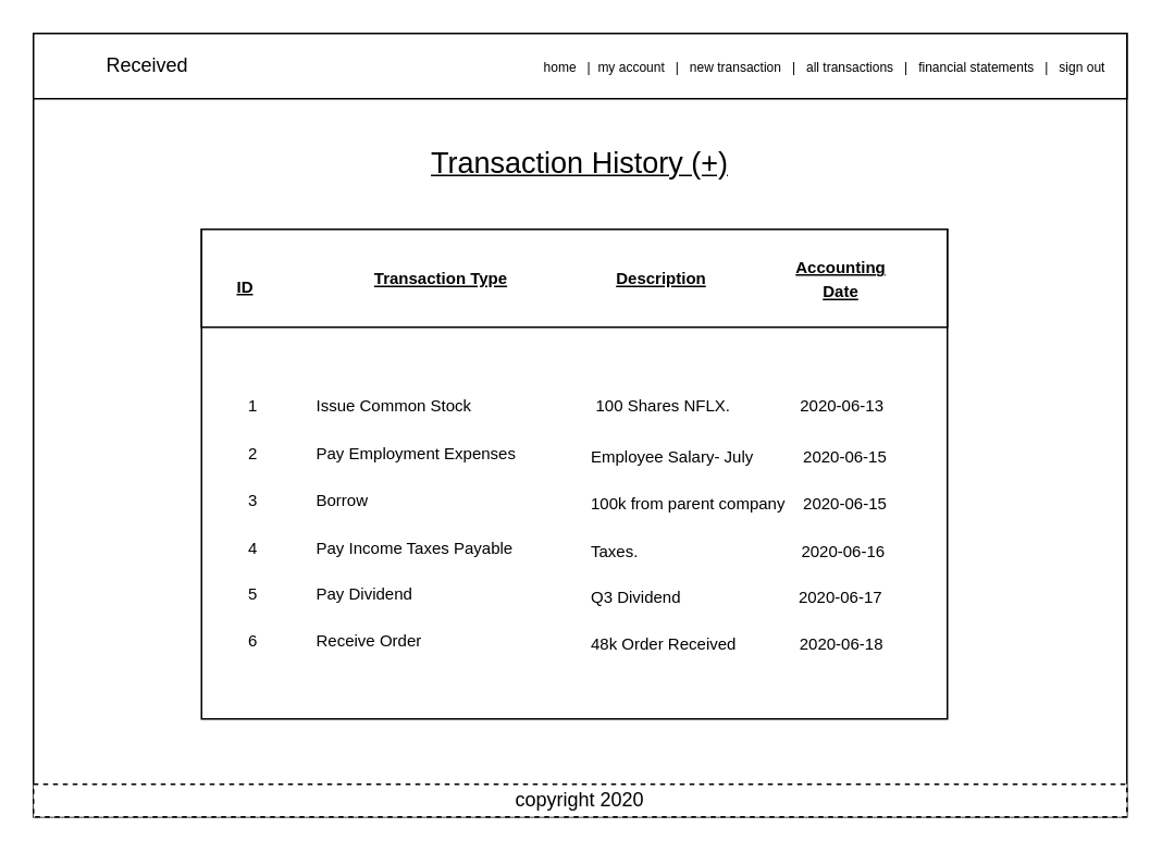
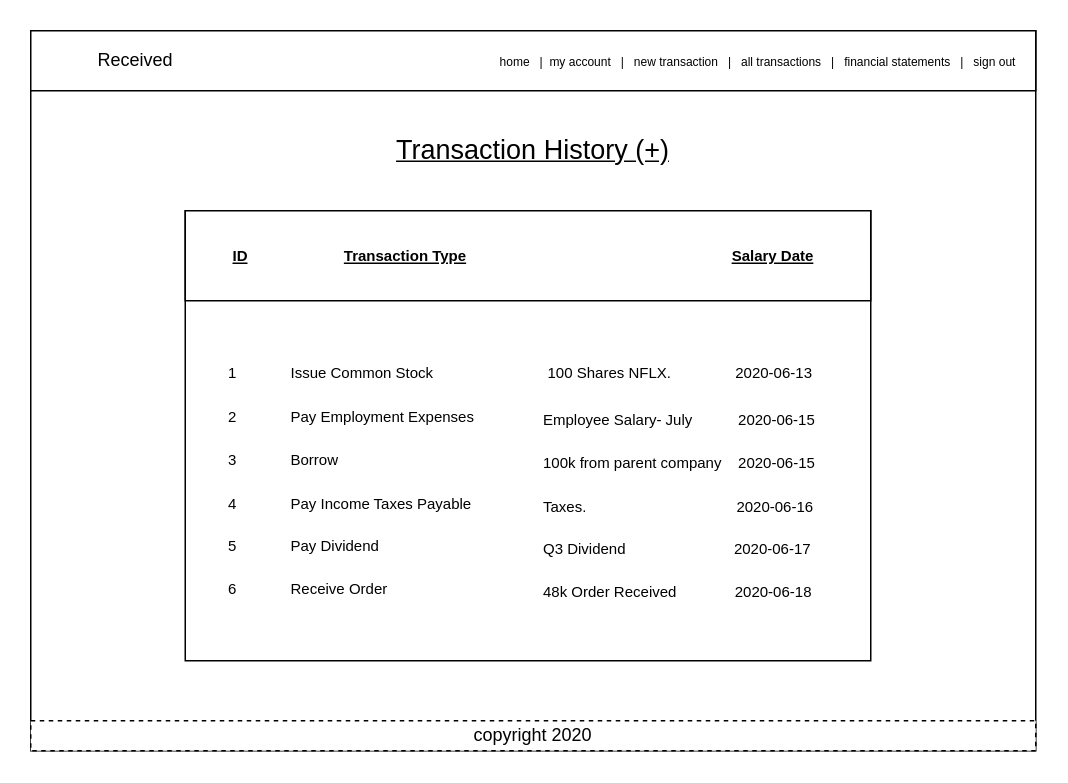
- <mxCell id="12" value="&lt;b&gt;&lt;u&gt;&lt;font style=&quot;font-size: 10px&quot;&gt;Description&lt;/font&gt;&lt;/u&gt;&lt;/b&gt;" style="text;html=1;strokeColor=none;fillColor=none;align=center;verticalAlign=middle;whiteSpace=wrap;rounded=0;" vertex="1" parent="1"><mxGeometry x="360" y="160" width="90" height="20" as="geometry" /></mxCell>
- <mxCell id="13" value="&lt;u&gt;&lt;b&gt;&lt;font style=&quot;font-size: 10px&quot;&gt;Accounting Date&lt;/font&gt;&lt;/b&gt;&lt;/u&gt;" style="text;html=1;strokeColor=none;fillColor=none;align=center;verticalAlign=middle;whiteSpace=wrap;rounded=0;" vertex="1" parent="1"><mxGeometry x="485" y="160" width="60" height="20" as="geometry" /></mxCell>
+ <mxCell id="13" value="&lt;u&gt;&lt;b&gt;&lt;font style=&quot;font-size: 10px&quot;&gt;Salary Date&lt;/font&gt;&lt;/b&gt;&lt;/u&gt;" style="text;html=1;strokeColor=none;fillColor=none;align=center;verticalAlign=middle;whiteSpace=wrap;rounded=0;" vertex="1" parent="1"><mxGeometry x="485" y="160" width="60" height="20" as="geometry" /></mxCell>
- <mxCell id="10" value="&lt;u&gt;&lt;b&gt;&lt;font style=&quot;font-size: 10px&quot;&gt;ID&lt;/font&gt;&lt;/b&gt;&lt;/u&gt;" style="text;html=1;strokeColor=none;fillColor=none;align=center;verticalAlign=middle;whiteSpace=wrap;rounded=0;" vertex="1" parent="1"><mxGeometry x="130" y="165" width="40" height="20" as="geometry" /></mxCell>
+ <mxCell id="10" value="&lt;u&gt;&lt;b&gt;&lt;font style=&quot;font-size: 10px&quot;&gt;ID&lt;/font&gt;&lt;/b&gt;&lt;/u&gt;" style="text;html=1;strokeColor=none;fillColor=none;align=center;verticalAlign=middle;whiteSpace=wrap;rounded=0;" vertex="1" parent="1"><mxGeometry x="140" y="160" width="40" height="20" as="geometry" /></mxCell>
